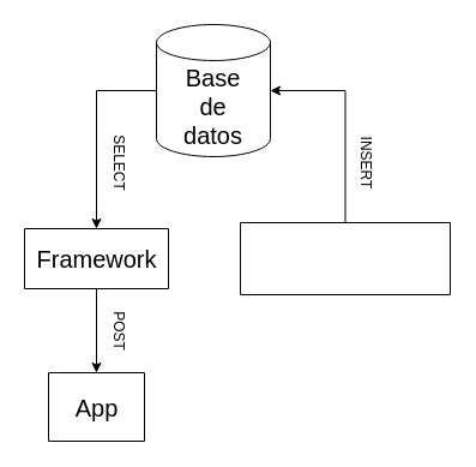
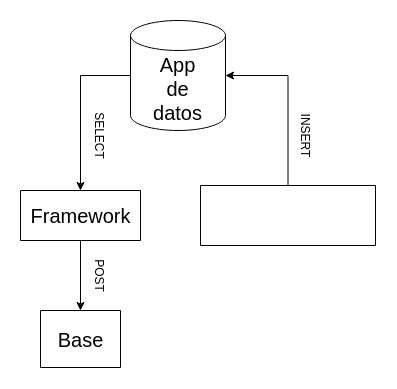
- <mxCell id="8" value="&lt;div style=&quot;font-size: 20px;&quot;&gt;&lt;font style=&quot;font-size: 20px;&quot;&gt;Base&lt;/font&gt;&lt;/div&gt;&lt;div style=&quot;font-size: 20px;&quot;&gt;&lt;font style=&quot;font-size: 20px;&quot;&gt;de&lt;/font&gt;&lt;/div&gt;&lt;div style=&quot;font-size: 20px;&quot;&gt;&lt;font style=&quot;font-size: 20px;&quot;&gt;datos&lt;br&gt;&lt;/font&gt;&lt;/div&gt;" style="shape=cylinder3;whiteSpace=wrap;html=1;boundedLbl=1;backgroundOutline=1;size=15;" parent="1" vertex="1"><mxGeometry x="130" y="20" width="95" height="110" as="geometry" /></mxCell>
+ <mxCell id="8" value="&lt;div style=&quot;font-size: 20px;&quot;&gt;&lt;font style=&quot;font-size: 20px;&quot;&gt;App&lt;/font&gt;&lt;/div&gt;&lt;div style=&quot;font-size: 20px;&quot;&gt;&lt;font style=&quot;font-size: 20px;&quot;&gt;de&lt;/font&gt;&lt;/div&gt;&lt;div style=&quot;font-size: 20px;&quot;&gt;&lt;font style=&quot;font-size: 20px;&quot;&gt;datos&lt;br&gt;&lt;/font&gt;&lt;/div&gt;" style="shape=cylinder3;whiteSpace=wrap;html=1;boundedLbl=1;backgroundOutline=1;size=15;" parent="1" vertex="1"><mxGeometry x="130" y="20" width="95" height="110" as="geometry" /></mxCell>
- <mxCell id="12" value="App" style="text;html=1;align=center;verticalAlign=middle;resizable=0;points=[];autosize=1;strokeColor=none;fillColor=none;fontSize=20;" parent="11" vertex="1"><mxGeometry x="10" y="8.5" width="60" height="40" as="geometry" /></mxCell>
+ <mxCell id="12" value="Base" style="text;html=1;align=center;verticalAlign=middle;resizable=0;points=[];autosize=1;strokeColor=none;fillColor=none;fontSize=20;" parent="11" vertex="1"><mxGeometry x="10" y="8.5" width="60" height="40" as="geometry" /></mxCell>
